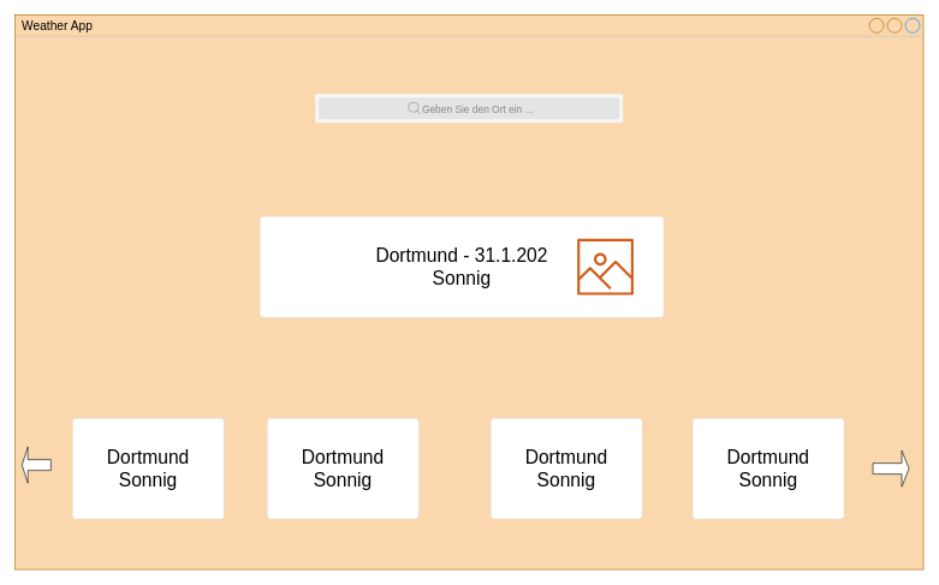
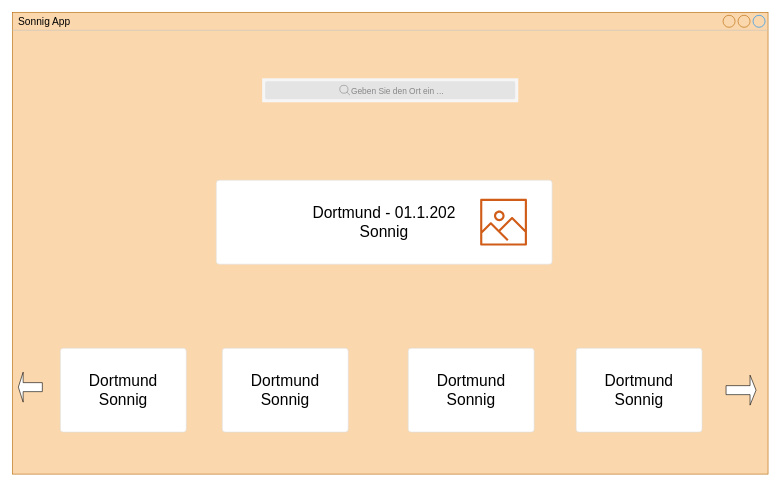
- <mxCell id="2" value="Weather App" style="strokeWidth=1;shadow=0;dashed=0;align=center;html=1;shape=mxgraph.mockup.containers.window;align=left;verticalAlign=top;spacingLeft=8;strokeColor2=#008cff;strokeColor3=#c4c4c4;mainText=;fontSize=17;labelBackgroundColor=none;fillColor=#fad7ac;strokeColor=#b46504;" vertex="1" parent="1"><mxGeometry x="20" y="20" width="1260" height="770" as="geometry" /></mxCell>
+ <mxCell id="2" value="Sonnig App" style="strokeWidth=1;shadow=0;dashed=0;align=center;html=1;shape=mxgraph.mockup.containers.window;align=left;verticalAlign=top;spacingLeft=8;strokeColor2=#008cff;strokeColor3=#c4c4c4;mainText=;fontSize=17;labelBackgroundColor=none;fillColor=#fad7ac;strokeColor=#b46504;" vertex="1" parent="1"><mxGeometry x="20" y="20" width="1260" height="770" as="geometry" /></mxCell>
- <mxCell id="6" value="&lt;div&gt;&lt;span style=&quot;font-size: 26px&quot;&gt;Dortmund - 31.1.202&lt;/span&gt;&lt;/div&gt;&lt;font style=&quot;font-size: 26px&quot;&gt;&lt;div&gt;&lt;span&gt;Sonnig&lt;/span&gt;&lt;/div&gt;&lt;/font&gt;" style="html=1;shadow=0;dashed=0;shape=mxgraph.bootstrap.rrect;rSize=5;strokeColor=#DFDFDF;html=1;whiteSpace=wrap;fillColor=#FFFFFF;fontColor=#000000;align=center;" vertex="1" parent="1"><mxGeometry x="360" y="300" width="560" height="140" as="geometry" /></mxCell>
+ <mxCell id="6" value="&lt;div&gt;&lt;span style=&quot;font-size: 26px&quot;&gt;Dortmund - 01.1.202&lt;/span&gt;&lt;/div&gt;&lt;font style=&quot;font-size: 26px&quot;&gt;&lt;div&gt;&lt;span&gt;Sonnig&lt;/span&gt;&lt;/div&gt;&lt;/font&gt;" style="html=1;shadow=0;dashed=0;shape=mxgraph.bootstrap.rrect;rSize=5;strokeColor=#DFDFDF;html=1;whiteSpace=wrap;fillColor=#FFFFFF;fontColor=#000000;align=center;" vertex="1" parent="1"><mxGeometry x="360" y="300" width="560" height="140" as="geometry" /></mxCell>
